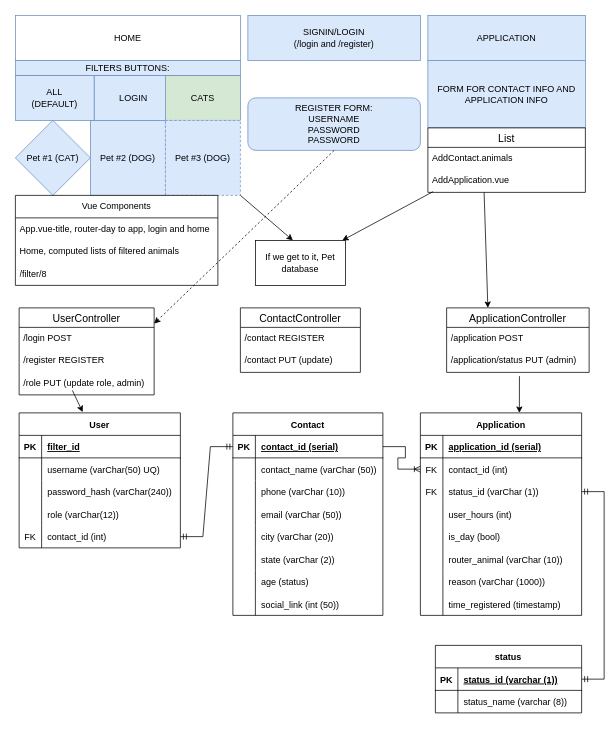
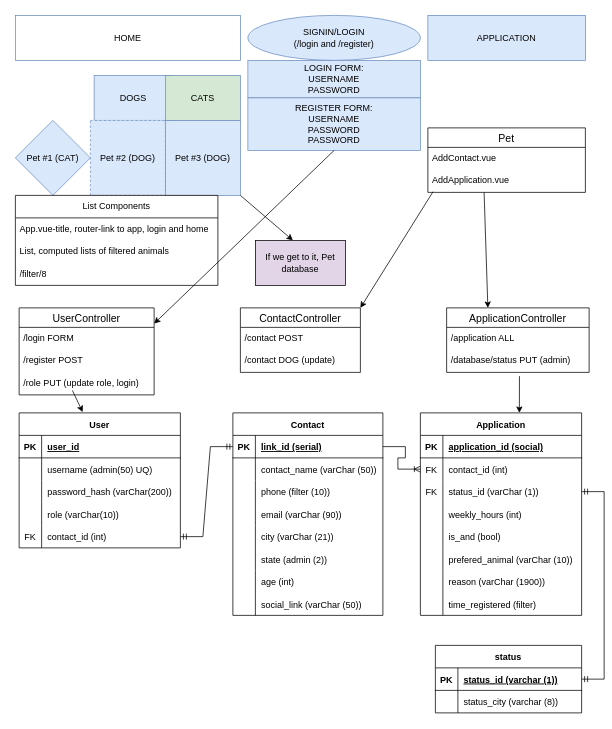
- <mxCell id="95" value="SIGNIN/LOGIN&lt;br&gt;(/login and /register)" style="rounded=0;whiteSpace=wrap;html=1;fillColor=#dae8fc;strokeColor=#6c8ebf;" parent="1" vertex="1"><mxGeometry x="330" y="20" width="230" height="60" as="geometry" /></mxCell>
+ <mxCell id="95" value="SIGNIN/LOGIN&lt;br&gt;(/login and /register)" style="ellipse;whiteSpace=wrap;html=1;fillColor=#dae8fc;strokeColor=#6c8ebf;" parent="1" vertex="1"><mxGeometry x="330" y="20" width="230" height="60" as="geometry" /></mxCell>
- <mxCell id="89" value="FILTERS BUTTONS:" style="rounded=0;whiteSpace=wrap;html=1;fillColor=#dae8fc;strokeColor=#6c8ebf;" parent="1" vertex="1"><mxGeometry x="20" y="80" width="300" height="20" as="geometry" /></mxCell>
+ <mxCell id="96" value="LOGIN FORM:&lt;br&gt;USERNAME&lt;br&gt;PASSWORD" style="rounded=0;whiteSpace=wrap;html=1;fillColor=#dae8fc;strokeColor=#6c8ebf;" parent="1" vertex="1"><mxGeometry x="330" y="80" width="230" height="50" as="geometry" /></mxCell>
- <mxCell id="98" value="FORM FOR CONTACT INFO AND APPLICATION INFO" style="rounded=0;whiteSpace=wrap;html=1;fillColor=#dae8fc;strokeColor=#6c8ebf;" parent="1" vertex="1"><mxGeometry x="570" y="80" width="210" height="90" as="geometry" /></mxCell>
- <mxCell id="88" value="ALL&lt;br&gt;(DEFAULT)" style="rounded=0;whiteSpace=wrap;html=1;fillColor=#dae8fc;strokeColor=#6c8ebf;" parent="1" vertex="1"><mxGeometry x="20" y="100" width="105" height="60" as="geometry" /></mxCell>
- <mxCell id="83" value="LOGIN" style="rounded=0;whiteSpace=wrap;html=1;fillColor=#dae8fc;strokeColor=#6c8ebf;" parent="1" vertex="1"><mxGeometry x="125" y="100" width="105" height="60" as="geometry" /></mxCell>
+ <mxCell id="83" value="DOGS" style="rounded=0;whiteSpace=wrap;html=1;fillColor=#dae8fc;strokeColor=#6c8ebf;" parent="1" vertex="1"><mxGeometry x="125" y="100" width="105" height="60" as="geometry" /></mxCell>
- <mxCell id="97" value="REGISTER FORM:&lt;br&gt;USERNAME&lt;br&gt;PASSWORD&lt;br&gt;PASSWORD" style="whiteSpace=wrap;html=1;fillColor=#dae8fc;strokeColor=#6c8ebf;rounded=1;" parent="1" vertex="1"><mxGeometry x="330" y="130" width="230" height="70" as="geometry" /></mxCell>
+ <mxCell id="97" value="REGISTER FORM:&lt;br&gt;USERNAME&lt;br&gt;PASSWORD&lt;br&gt;PASSWORD" style="rounded=0;whiteSpace=wrap;html=1;fillColor=#dae8fc;strokeColor=#6c8ebf;" parent="1" vertex="1"><mxGeometry x="330" y="130" width="230" height="70" as="geometry" /></mxCell>
- <mxCell id="99" value="List" style="swimlane;fontStyle=0;childLayout=stackLayout;horizontal=1;startSize=26;horizontalStack=0;resizeParent=1;resizeParentMax=0;resizeLast=0;collapsible=1;marginBottom=0;align=center;fontSize=14;" parent="1" vertex="1"><mxGeometry x="570" y="170" width="210" height="86" as="geometry" /></mxCell>
+ <mxCell id="99" value="Pet" style="swimlane;fontStyle=0;childLayout=stackLayout;horizontal=1;startSize=26;horizontalStack=0;resizeParent=1;resizeParentMax=0;resizeLast=0;collapsible=1;marginBottom=0;align=center;fontSize=14;" parent="1" vertex="1"><mxGeometry x="570" y="170" width="210" height="86" as="geometry" /></mxCell>
- <mxCell id="86" value="Pet #2 (DOG)" style="whiteSpace=wrap;html=1;aspect=fixed;fillColor=#dae8fc;strokeColor=#6c8ebf;" parent="1" vertex="1"><mxGeometry x="120" y="160" width="100" height="100" as="geometry" /></mxCell>
+ <mxCell id="86" value="Pet #2 (DOG)" style="whiteSpace=wrap;html=1;aspect=fixed;fillColor=#dae8fc;strokeColor=#6c8ebf;dashed=1;" parent="1" vertex="1"><mxGeometry x="120" y="160" width="100" height="100" as="geometry" /></mxCell>
- <mxCell id="87" value="Pet #3 (DOG)" style="whiteSpace=wrap;html=1;aspect=fixed;fillColor=#dae8fc;strokeColor=#6c8ebf;dashed=1;" parent="1" vertex="1"><mxGeometry x="220" y="160" width="100" height="100" as="geometry" /></mxCell>
+ <mxCell id="87" value="Pet #3 (DOG)" style="whiteSpace=wrap;html=1;aspect=fixed;fillColor=#dae8fc;strokeColor=#6c8ebf;" parent="1" vertex="1"><mxGeometry x="220" y="160" width="100" height="100" as="geometry" /></mxCell>
- <mxCell id="100" value="AddContact.animals" style="text;strokeColor=none;fillColor=none;spacingLeft=4;spacingRight=4;overflow=hidden;rotatable=0;points=[[0,0.5],[1,0.5]];portConstraint=eastwest;fontSize=12;" parent="99" vertex="1"><mxGeometry y="26" width="210" height="30" as="geometry" /></mxCell>
+ <mxCell id="100" value="AddContact.vue" style="text;strokeColor=none;fillColor=none;spacingLeft=4;spacingRight=4;overflow=hidden;rotatable=0;points=[[0,0.5],[1,0.5]];portConstraint=eastwest;fontSize=12;" parent="99" vertex="1"><mxGeometry y="26" width="210" height="30" as="geometry" /></mxCell>
- <mxCell id="90" value="Vue Components" style="swimlane;fontStyle=0;childLayout=stackLayout;horizontal=1;startSize=30;horizontalStack=0;resizeParent=1;resizeParentMax=0;resizeLast=0;collapsible=1;marginBottom=0;whiteSpace=wrap;html=1;" parent="1" vertex="1"><mxGeometry x="20" y="260" width="270" height="120" as="geometry" /></mxCell>
+ <mxCell id="90" value="List Components" style="swimlane;fontStyle=0;childLayout=stackLayout;horizontal=1;startSize=30;horizontalStack=0;resizeParent=1;resizeParentMax=0;resizeLast=0;collapsible=1;marginBottom=0;whiteSpace=wrap;html=1;" parent="1" vertex="1"><mxGeometry x="20" y="260" width="270" height="120" as="geometry" /></mxCell>
- <mxCell id="106" value="" style="endArrow=classic;html=1;rounded=0;exitX=0.033;exitY=0.967;exitDx=0;exitDy=0;exitPerimeter=0;" parent="1" source="101" target="104" edge="1"><mxGeometry width="50" height="50" relative="1" as="geometry"><mxPoint x="380" y="400" as="sourcePoint" /><mxPoint x="430" y="350" as="targetPoint" /></mxGeometry></mxCell>
+ <mxCell id="106" value="" style="endArrow=classic;html=1;rounded=0;entryX=1;entryY=0;entryDx=0;entryDy=0;exitX=0.033;exitY=0.967;exitDx=0;exitDy=0;exitPerimeter=0;" parent="1" source="101" target="75" edge="1"><mxGeometry width="50" height="50" relative="1" as="geometry"><mxPoint x="380" y="400" as="sourcePoint" /><mxPoint x="430" y="350" as="targetPoint" /></mxGeometry></mxCell>
- <mxCell id="91" value="App.vue-title, router-day to app, login and home" style="text;strokeColor=none;fillColor=none;align=left;verticalAlign=middle;spacingLeft=4;spacingRight=4;overflow=hidden;points=[[0,0.5],[1,0.5]];portConstraint=eastwest;rotatable=0;whiteSpace=wrap;html=1;" parent="90" vertex="1"><mxGeometry y="30" width="270" height="30" as="geometry" /></mxCell>
+ <mxCell id="91" value="App.vue-title, router-link to app, login and home" style="text;strokeColor=none;fillColor=none;align=left;verticalAlign=middle;spacingLeft=4;spacingRight=4;overflow=hidden;points=[[0,0.5],[1,0.5]];portConstraint=eastwest;rotatable=0;whiteSpace=wrap;html=1;" parent="90" vertex="1"><mxGeometry y="30" width="270" height="30" as="geometry" /></mxCell>
- <mxCell id="102" value="" style="endArrow=classic;html=1;rounded=0;exitX=0.5;exitY=1;exitDx=0;exitDy=0;entryX=1;entryY=0.181;entryDx=0;entryDy=0;entryPerimeter=0;dashed=1;" parent="1" source="97" target="70" edge="1"><mxGeometry width="50" height="50" relative="1" as="geometry"><mxPoint x="380" y="400" as="sourcePoint" /><mxPoint x="430" y="350" as="targetPoint" /></mxGeometry></mxCell>
+ <mxCell id="102" value="" style="endArrow=classic;html=1;rounded=0;exitX=0.5;exitY=1;exitDx=0;exitDy=0;entryX=1;entryY=0.181;entryDx=0;entryDy=0;entryPerimeter=0;" parent="1" source="97" target="70" edge="1"><mxGeometry width="50" height="50" relative="1" as="geometry"><mxPoint x="380" y="400" as="sourcePoint" /><mxPoint x="430" y="350" as="targetPoint" /></mxGeometry></mxCell>
- <mxCell id="92" value="Home, computed lists of filtered animals" style="text;strokeColor=none;fillColor=none;align=left;verticalAlign=middle;spacingLeft=4;spacingRight=4;overflow=hidden;points=[[0,0.5],[1,0.5]];portConstraint=eastwest;rotatable=0;whiteSpace=wrap;html=1;" parent="90" vertex="1"><mxGeometry y="60" width="270" height="30" as="geometry" /></mxCell>
+ <mxCell id="92" value="List, computed lists of filtered animals" style="text;strokeColor=none;fillColor=none;align=left;verticalAlign=middle;spacingLeft=4;spacingRight=4;overflow=hidden;points=[[0,0.5],[1,0.5]];portConstraint=eastwest;rotatable=0;whiteSpace=wrap;html=1;" parent="90" vertex="1"><mxGeometry y="60" width="270" height="30" as="geometry" /></mxCell>
- <mxCell id="104" value="If we get to it, Pet database" style="rounded=0;whiteSpace=wrap;html=1;" parent="1" vertex="1"><mxGeometry x="340" y="320" width="120" height="60" as="geometry" /></mxCell>
+ <mxCell id="104" value="If we get to it, Pet database" style="rounded=0;whiteSpace=wrap;html=1;fillColor=#e1d5e7;" parent="1" vertex="1"><mxGeometry x="340" y="320" width="120" height="60" as="geometry" /></mxCell>
- <mxCell id="71" value="/login POST" style="text;strokeColor=none;fillColor=none;spacingLeft=4;spacingRight=4;overflow=hidden;rotatable=0;points=[[0,0.5],[1,0.5]];portConstraint=eastwest;fontSize=12;" parent="70" vertex="1"><mxGeometry y="26" width="180" height="30" as="geometry" /></mxCell>
+ <mxCell id="71" value="/login FORM" style="text;strokeColor=none;fillColor=none;spacingLeft=4;spacingRight=4;overflow=hidden;rotatable=0;points=[[0,0.5],[1,0.5]];portConstraint=eastwest;fontSize=12;" parent="70" vertex="1"><mxGeometry y="26" width="180" height="30" as="geometry" /></mxCell>
- <mxCell id="76" value="/contact REGISTER" style="text;strokeColor=none;fillColor=none;spacingLeft=4;spacingRight=4;overflow=hidden;rotatable=0;points=[[0,0.5],[1,0.5]];portConstraint=eastwest;fontSize=12;" parent="75" vertex="1"><mxGeometry y="26" width="160" height="30" as="geometry" /></mxCell>
+ <mxCell id="76" value="/contact POST" style="text;strokeColor=none;fillColor=none;spacingLeft=4;spacingRight=4;overflow=hidden;rotatable=0;points=[[0,0.5],[1,0.5]];portConstraint=eastwest;fontSize=12;" parent="75" vertex="1"><mxGeometry y="26" width="160" height="30" as="geometry" /></mxCell>
- <mxCell id="79" value="/application POST" style="text;strokeColor=none;fillColor=none;spacingLeft=4;spacingRight=4;overflow=hidden;rotatable=0;points=[[0,0.5],[1,0.5]];portConstraint=eastwest;fontSize=12;" parent="78" vertex="1"><mxGeometry y="26" width="190" height="30" as="geometry" /></mxCell>
+ <mxCell id="79" value="/application ALL" style="text;strokeColor=none;fillColor=none;spacingLeft=4;spacingRight=4;overflow=hidden;rotatable=0;points=[[0,0.5],[1,0.5]];portConstraint=eastwest;fontSize=12;" parent="78" vertex="1"><mxGeometry y="26" width="190" height="30" as="geometry" /></mxCell>
- <mxCell id="72" value="/register REGISTER" style="text;strokeColor=none;fillColor=none;spacingLeft=4;spacingRight=4;overflow=hidden;rotatable=0;points=[[0,0.5],[1,0.5]];portConstraint=eastwest;fontSize=12;" parent="70" vertex="1"><mxGeometry y="56" width="180" height="30" as="geometry" /></mxCell>
+ <mxCell id="72" value="/register POST" style="text;strokeColor=none;fillColor=none;spacingLeft=4;spacingRight=4;overflow=hidden;rotatable=0;points=[[0,0.5],[1,0.5]];portConstraint=eastwest;fontSize=12;" parent="70" vertex="1"><mxGeometry y="56" width="180" height="30" as="geometry" /></mxCell>
- <mxCell id="77" value="/contact PUT (update)" style="text;strokeColor=none;fillColor=none;spacingLeft=4;spacingRight=4;overflow=hidden;rotatable=0;points=[[0,0.5],[1,0.5]];portConstraint=eastwest;fontSize=12;" parent="75" vertex="1"><mxGeometry y="56" width="160" height="30" as="geometry" /></mxCell>
+ <mxCell id="77" value="/contact DOG (update)" style="text;strokeColor=none;fillColor=none;spacingLeft=4;spacingRight=4;overflow=hidden;rotatable=0;points=[[0,0.5],[1,0.5]];portConstraint=eastwest;fontSize=12;" parent="75" vertex="1"><mxGeometry y="56" width="160" height="30" as="geometry" /></mxCell>
- <mxCell id="80" value="/application/status PUT (admin)" style="text;strokeColor=none;fillColor=none;spacingLeft=4;spacingRight=4;overflow=hidden;rotatable=0;points=[[0,0.5],[1,0.5]];portConstraint=eastwest;fontSize=12;" parent="78" vertex="1"><mxGeometry y="56" width="190" height="30" as="geometry" /></mxCell>
+ <mxCell id="80" value="/database/status PUT (admin)" style="text;strokeColor=none;fillColor=none;spacingLeft=4;spacingRight=4;overflow=hidden;rotatable=0;points=[[0,0.5],[1,0.5]];portConstraint=eastwest;fontSize=12;" parent="78" vertex="1"><mxGeometry y="56" width="190" height="30" as="geometry" /></mxCell>
- <mxCell id="73" value="/role PUT (update role, admin)" style="text;strokeColor=none;fillColor=none;spacingLeft=4;spacingRight=4;overflow=hidden;rotatable=0;points=[[0,0.5],[1,0.5]];portConstraint=eastwest;fontSize=12;" parent="70" vertex="1"><mxGeometry y="86" width="180" height="30" as="geometry" /></mxCell>
+ <mxCell id="73" value="/role PUT (update role, login)" style="text;strokeColor=none;fillColor=none;spacingLeft=4;spacingRight=4;overflow=hidden;rotatable=0;points=[[0,0.5],[1,0.5]];portConstraint=eastwest;fontSize=12;" parent="70" vertex="1"><mxGeometry y="86" width="180" height="30" as="geometry" /></mxCell>
- <mxCell id="55" value="filter_id" style="shape=partialRectangle;connectable=0;fillColor=none;top=0;left=0;bottom=0;right=0;align=left;spacingLeft=6;fontStyle=5;overflow=hidden;" parent="53" vertex="1"><mxGeometry x="30" width="185" height="30" as="geometry"><mxRectangle width="185" height="30" as="alternateBounds" /></mxGeometry></mxCell>
+ <mxCell id="55" value="user_id" style="shape=partialRectangle;connectable=0;fillColor=none;top=0;left=0;bottom=0;right=0;align=left;spacingLeft=6;fontStyle=5;overflow=hidden;" parent="53" vertex="1"><mxGeometry x="30" width="185" height="30" as="geometry"><mxRectangle width="185" height="30" as="alternateBounds" /></mxGeometry></mxCell>
- <mxCell id="5" value="contact_id (serial)" style="shape=partialRectangle;connectable=0;fillColor=none;top=0;left=0;bottom=0;right=0;align=left;spacingLeft=6;fontStyle=5;overflow=hidden;" parent="3" vertex="1"><mxGeometry x="30" width="170" height="30" as="geometry"><mxRectangle width="170" height="30" as="alternateBounds" /></mxGeometry></mxCell>
+ <mxCell id="5" value="link_id (serial)" style="shape=partialRectangle;connectable=0;fillColor=none;top=0;left=0;bottom=0;right=0;align=left;spacingLeft=6;fontStyle=5;overflow=hidden;" parent="3" vertex="1"><mxGeometry x="30" width="170" height="30" as="geometry"><mxRectangle width="170" height="30" as="alternateBounds" /></mxGeometry></mxCell>
- <mxCell id="30" value="application_id (serial)" style="shape=partialRectangle;connectable=0;fillColor=none;top=0;left=0;bottom=0;right=0;align=left;spacingLeft=6;fontStyle=5;overflow=hidden;" parent="28" vertex="1"><mxGeometry x="30" width="185" height="30" as="geometry"><mxRectangle width="185" height="30" as="alternateBounds" /></mxGeometry></mxCell>
+ <mxCell id="30" value="application_id (social)" style="shape=partialRectangle;connectable=0;fillColor=none;top=0;left=0;bottom=0;right=0;align=left;spacingLeft=6;fontStyle=5;overflow=hidden;" parent="28" vertex="1"><mxGeometry x="30" width="185" height="30" as="geometry"><mxRectangle width="185" height="30" as="alternateBounds" /></mxGeometry></mxCell>
- <mxCell id="58" value="username (varChar(50) UQ)" style="shape=partialRectangle;connectable=0;fillColor=none;top=0;left=0;bottom=0;right=0;align=left;spacingLeft=6;overflow=hidden;" parent="56" vertex="1"><mxGeometry x="30" width="185" height="30" as="geometry"><mxRectangle width="185" height="30" as="alternateBounds" /></mxGeometry></mxCell>
+ <mxCell id="58" value="username (admin(50) UQ)" style="shape=partialRectangle;connectable=0;fillColor=none;top=0;left=0;bottom=0;right=0;align=left;spacingLeft=6;overflow=hidden;" parent="56" vertex="1"><mxGeometry x="30" width="185" height="30" as="geometry"><mxRectangle width="185" height="30" as="alternateBounds" /></mxGeometry></mxCell>
- <mxCell id="61" value="password_hash (varChar(240))" style="shape=partialRectangle;connectable=0;fillColor=none;top=0;left=0;bottom=0;right=0;align=left;spacingLeft=6;overflow=hidden;" parent="59" vertex="1"><mxGeometry x="30" width="185" height="30" as="geometry"><mxRectangle width="185" height="30" as="alternateBounds" /></mxGeometry></mxCell>
+ <mxCell id="61" value="password_hash (varChar(200))" style="shape=partialRectangle;connectable=0;fillColor=none;top=0;left=0;bottom=0;right=0;align=left;spacingLeft=6;overflow=hidden;" parent="59" vertex="1"><mxGeometry x="30" width="185" height="30" as="geometry"><mxRectangle width="185" height="30" as="alternateBounds" /></mxGeometry></mxCell>
- <mxCell id="11" value="phone (varChar (10))" style="shape=partialRectangle;connectable=0;fillColor=none;top=0;left=0;bottom=0;right=0;align=left;spacingLeft=6;overflow=hidden;" parent="9" vertex="1"><mxGeometry x="30" width="170" height="30" as="geometry"><mxRectangle width="170" height="30" as="alternateBounds" /></mxGeometry></mxCell>
+ <mxCell id="11" value="phone (filter (10))" style="shape=partialRectangle;connectable=0;fillColor=none;top=0;left=0;bottom=0;right=0;align=left;spacingLeft=6;overflow=hidden;" parent="9" vertex="1"><mxGeometry x="30" width="170" height="30" as="geometry"><mxRectangle width="170" height="30" as="alternateBounds" /></mxGeometry></mxCell>
- <mxCell id="64" value="role (varChar(12))" style="shape=partialRectangle;connectable=0;fillColor=none;top=0;left=0;bottom=0;right=0;align=left;spacingLeft=6;overflow=hidden;" parent="62" vertex="1"><mxGeometry x="30" width="185" height="30" as="geometry"><mxRectangle width="185" height="30" as="alternateBounds" /></mxGeometry></mxCell>
+ <mxCell id="64" value="role (varChar(10))" style="shape=partialRectangle;connectable=0;fillColor=none;top=0;left=0;bottom=0;right=0;align=left;spacingLeft=6;overflow=hidden;" parent="62" vertex="1"><mxGeometry x="30" width="185" height="30" as="geometry"><mxRectangle width="185" height="30" as="alternateBounds" /></mxGeometry></mxCell>
- <mxCell id="14" value="email (varChar (50))" style="shape=partialRectangle;connectable=0;fillColor=none;top=0;left=0;bottom=0;right=0;align=left;spacingLeft=6;overflow=hidden;" parent="12" vertex="1"><mxGeometry x="30" width="170" height="30" as="geometry"><mxRectangle width="170" height="30" as="alternateBounds" /></mxGeometry></mxCell>
+ <mxCell id="14" value="email (varChar (90))" style="shape=partialRectangle;connectable=0;fillColor=none;top=0;left=0;bottom=0;right=0;align=left;spacingLeft=6;overflow=hidden;" parent="12" vertex="1"><mxGeometry x="30" width="170" height="30" as="geometry"><mxRectangle width="170" height="30" as="alternateBounds" /></mxGeometry></mxCell>
- <mxCell id="39" value="user_hours (int)" style="shape=partialRectangle;connectable=0;fillColor=none;top=0;left=0;bottom=0;right=0;align=left;spacingLeft=6;overflow=hidden;" parent="37" vertex="1"><mxGeometry x="30" width="185" height="30" as="geometry"><mxRectangle width="185" height="30" as="alternateBounds" /></mxGeometry></mxCell>
+ <mxCell id="39" value="weekly_hours (int)" style="shape=partialRectangle;connectable=0;fillColor=none;top=0;left=0;bottom=0;right=0;align=left;spacingLeft=6;overflow=hidden;" parent="37" vertex="1"><mxGeometry x="30" width="185" height="30" as="geometry"><mxRectangle width="185" height="30" as="alternateBounds" /></mxGeometry></mxCell>
- <mxCell id="17" value="city (varChar (20))" style="shape=partialRectangle;connectable=0;fillColor=none;top=0;left=0;bottom=0;right=0;align=left;spacingLeft=6;overflow=hidden;" parent="15" vertex="1"><mxGeometry x="30" width="170" height="30" as="geometry"><mxRectangle width="170" height="30" as="alternateBounds" /></mxGeometry></mxCell>
+ <mxCell id="17" value="city (varChar (21))" style="shape=partialRectangle;connectable=0;fillColor=none;top=0;left=0;bottom=0;right=0;align=left;spacingLeft=6;overflow=hidden;" parent="15" vertex="1"><mxGeometry x="30" width="170" height="30" as="geometry"><mxRectangle width="170" height="30" as="alternateBounds" /></mxGeometry></mxCell>
- <mxCell id="42" value="is_day (bool)" style="shape=partialRectangle;connectable=0;fillColor=none;top=0;left=0;bottom=0;right=0;align=left;spacingLeft=6;overflow=hidden;" parent="40" vertex="1"><mxGeometry x="30" width="185" height="30" as="geometry"><mxRectangle width="185" height="30" as="alternateBounds" /></mxGeometry></mxCell>
+ <mxCell id="42" value="is_and (bool)" style="shape=partialRectangle;connectable=0;fillColor=none;top=0;left=0;bottom=0;right=0;align=left;spacingLeft=6;overflow=hidden;" parent="40" vertex="1"><mxGeometry x="30" width="185" height="30" as="geometry"><mxRectangle width="185" height="30" as="alternateBounds" /></mxGeometry></mxCell>
- <mxCell id="20" value="state (varChar (2))" style="shape=partialRectangle;connectable=0;fillColor=none;top=0;left=0;bottom=0;right=0;align=left;spacingLeft=6;overflow=hidden;" parent="18" vertex="1"><mxGeometry x="30" width="170" height="30" as="geometry"><mxRectangle width="170" height="30" as="alternateBounds" /></mxGeometry></mxCell>
+ <mxCell id="20" value="state (admin (2))" style="shape=partialRectangle;connectable=0;fillColor=none;top=0;left=0;bottom=0;right=0;align=left;spacingLeft=6;overflow=hidden;" parent="18" vertex="1"><mxGeometry x="30" width="170" height="30" as="geometry"><mxRectangle width="170" height="30" as="alternateBounds" /></mxGeometry></mxCell>
- <mxCell id="45" value="router_animal (varChar (10))" style="shape=partialRectangle;connectable=0;fillColor=none;top=0;left=0;bottom=0;right=0;align=left;spacingLeft=6;overflow=hidden;" parent="43" vertex="1"><mxGeometry x="30" width="185" height="30" as="geometry"><mxRectangle width="185" height="30" as="alternateBounds" /></mxGeometry></mxCell>
+ <mxCell id="45" value="prefered_animal (varChar (10))" style="shape=partialRectangle;connectable=0;fillColor=none;top=0;left=0;bottom=0;right=0;align=left;spacingLeft=6;overflow=hidden;" parent="43" vertex="1"><mxGeometry x="30" width="185" height="30" as="geometry"><mxRectangle width="185" height="30" as="alternateBounds" /></mxGeometry></mxCell>
- <mxCell id="23" value="age (status)" style="shape=partialRectangle;connectable=0;fillColor=none;top=0;left=0;bottom=0;right=0;align=left;spacingLeft=6;overflow=hidden;" parent="21" vertex="1"><mxGeometry x="30" width="170" height="30" as="geometry"><mxRectangle width="170" height="30" as="alternateBounds" /></mxGeometry></mxCell>
+ <mxCell id="23" value="age (int)" style="shape=partialRectangle;connectable=0;fillColor=none;top=0;left=0;bottom=0;right=0;align=left;spacingLeft=6;overflow=hidden;" parent="21" vertex="1"><mxGeometry x="30" width="170" height="30" as="geometry"><mxRectangle width="170" height="30" as="alternateBounds" /></mxGeometry></mxCell>
- <mxCell id="48" value="reason (varChar (1000))" style="shape=partialRectangle;connectable=0;fillColor=none;top=0;left=0;bottom=0;right=0;align=left;spacingLeft=6;overflow=hidden;" parent="46" vertex="1"><mxGeometry x="30" width="185" height="30" as="geometry"><mxRectangle width="185" height="30" as="alternateBounds" /></mxGeometry></mxCell>
+ <mxCell id="48" value="reason (varChar (1900))" style="shape=partialRectangle;connectable=0;fillColor=none;top=0;left=0;bottom=0;right=0;align=left;spacingLeft=6;overflow=hidden;" parent="46" vertex="1"><mxGeometry x="30" width="185" height="30" as="geometry"><mxRectangle width="185" height="30" as="alternateBounds" /></mxGeometry></mxCell>
- <mxCell id="26" value="social_link (int (50))" style="shape=partialRectangle;connectable=0;fillColor=none;top=0;left=0;bottom=0;right=0;align=left;spacingLeft=6;overflow=hidden;" parent="24" vertex="1"><mxGeometry x="30" width="170" height="30" as="geometry"><mxRectangle width="170" height="30" as="alternateBounds" /></mxGeometry></mxCell>
+ <mxCell id="26" value="social_link (varChar (50))" style="shape=partialRectangle;connectable=0;fillColor=none;top=0;left=0;bottom=0;right=0;align=left;spacingLeft=6;overflow=hidden;" parent="24" vertex="1"><mxGeometry x="30" width="170" height="30" as="geometry"><mxRectangle width="170" height="30" as="alternateBounds" /></mxGeometry></mxCell>
- <mxCell id="51" value="time_registered (timestamp)" style="shape=partialRectangle;connectable=0;fillColor=none;top=0;left=0;bottom=0;right=0;align=left;spacingLeft=6;overflow=hidden;" parent="49" vertex="1"><mxGeometry x="30" width="185" height="30" as="geometry"><mxRectangle width="185" height="30" as="alternateBounds" /></mxGeometry></mxCell>
+ <mxCell id="51" value="time_registered (filter)" style="shape=partialRectangle;connectable=0;fillColor=none;top=0;left=0;bottom=0;right=0;align=left;spacingLeft=6;overflow=hidden;" parent="49" vertex="1"><mxGeometry x="30" width="185" height="30" as="geometry"><mxRectangle width="185" height="30" as="alternateBounds" /></mxGeometry></mxCell>
- <mxCell id="113" value="status_name (varchar (8))" style="shape=partialRectangle;connectable=0;fillColor=none;top=0;left=0;bottom=0;right=0;align=left;spacingLeft=6;overflow=hidden;" vertex="1" parent="111"><mxGeometry x="30" width="165" height="30" as="geometry"><mxRectangle width="165" height="30" as="alternateBounds" /></mxGeometry></mxCell>
+ <mxCell id="113" value="status_city (varchar (8))" style="shape=partialRectangle;connectable=0;fillColor=none;top=0;left=0;bottom=0;right=0;align=left;spacingLeft=6;overflow=hidden;" vertex="1" parent="111"><mxGeometry x="30" width="165" height="30" as="geometry"><mxRectangle width="165" height="30" as="alternateBounds" /></mxGeometry></mxCell>
